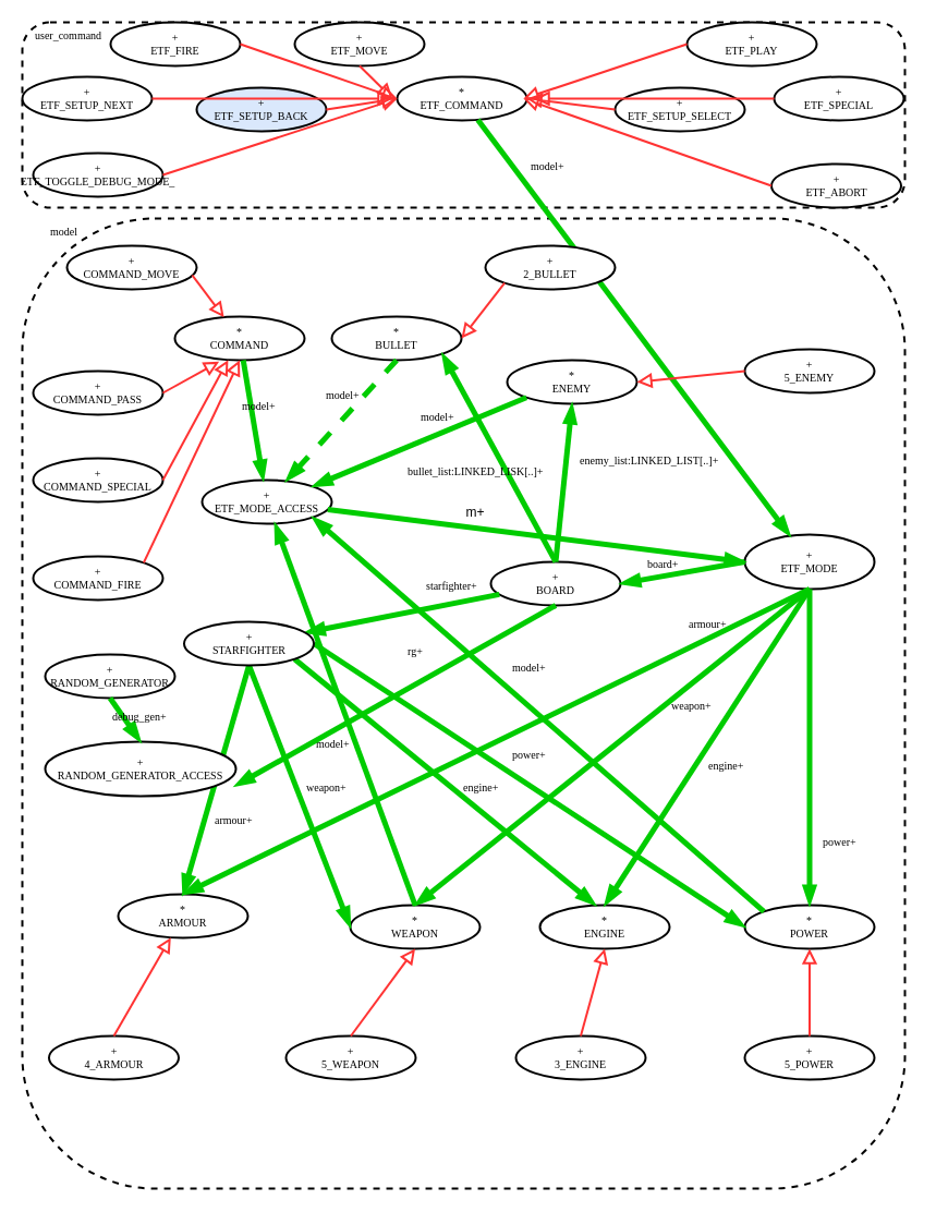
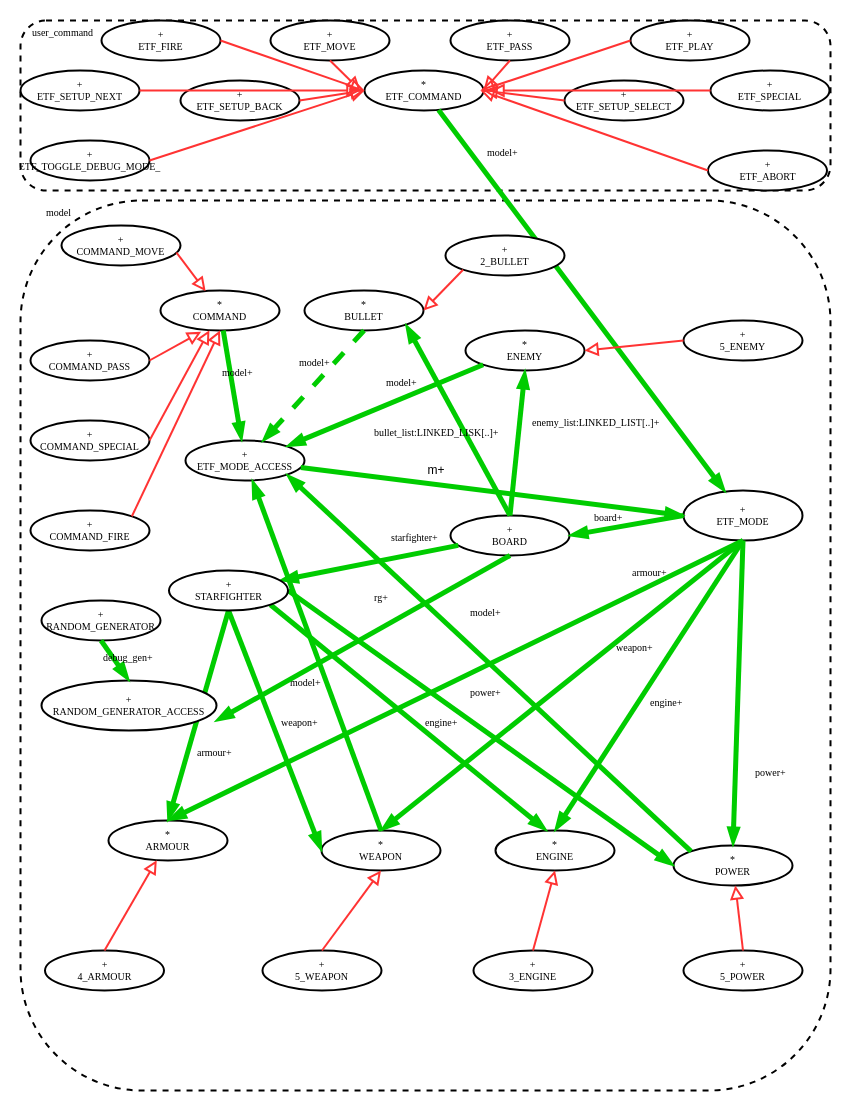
+ <mxCell id="9" value="+&lt;br&gt;ETF_PASS" style="ellipse;whiteSpace=wrap;html=1;rounded=1;fontSize=10;fontFamily=Verdena;strokeWidth=2;" parent="1" vertex="1"><mxGeometry x="450" y="20" width="119" height="40" as="geometry" /></mxCell>
+ <mxCell id="79" value="" style="endArrow=block;html=1;strokeColor=#FF3333;strokeWidth=2;endFill=0;endSize=9;entryX=1;entryY=0.5;entryDx=0;entryDy=0;exitX=0.5;exitY=1;exitDx=0;exitDy=0;" parent="1" source="9" target="14" edge="1"><mxGeometry width="50" height="50" relative="1" as="geometry"><mxPoint x="440" y="40" as="sourcePoint" /><mxPoint x="430" y="150" as="targetPoint" /></mxGeometry></mxCell>
- <mxCell id="12" value="&lt;div&gt;+&lt;/div&gt;&lt;div&gt;ETF_SETUP_BACK&lt;/div&gt;" style="ellipse;whiteSpace=wrap;html=1;rounded=1;fontSize=10;fontFamily=Verdena;strokeWidth=2;fillColor=#dae8fc;" parent="1" vertex="1"><mxGeometry x="180" y="80" width="119" height="40" as="geometry" /></mxCell>
+ <mxCell id="12" value="&lt;div&gt;+&lt;/div&gt;&lt;div&gt;ETF_SETUP_BACK&lt;/div&gt;" style="ellipse;whiteSpace=wrap;html=1;rounded=1;fontSize=10;fontFamily=Verdena;strokeWidth=2;" parent="1" vertex="1"><mxGeometry x="180" y="80" width="119" height="40" as="geometry" /></mxCell>
- <mxCell id="98" value="+&lt;br&gt;2_BULLET" style="ellipse;whiteSpace=wrap;html=1;rounded=1;fontSize=10;fontFamily=Verdena;strokeWidth=2;" parent="1" vertex="1"><mxGeometry x="445" y="225" width="119" height="40" as="geometry" /></mxCell>
+ <mxCell id="98" value="+&lt;br&gt;2_BULLET" style="ellipse;whiteSpace=wrap;html=1;rounded=1;fontSize=10;fontFamily=Verdena;strokeWidth=2;" parent="1" vertex="1"><mxGeometry x="445" y="235" width="119" height="40" as="geometry" /></mxCell>
- <mxCell id="47" value="*&lt;br&gt;POWER" style="ellipse;whiteSpace=wrap;html=1;rounded=1;fontSize=10;fontFamily=Verdena;strokeWidth=2;" parent="1" vertex="1"><mxGeometry x="683" y="830" width="119" height="40" as="geometry" /></mxCell>
+ <mxCell id="47" value="*&lt;br&gt;POWER" style="ellipse;whiteSpace=wrap;html=1;rounded=1;fontSize=10;fontFamily=Verdena;strokeWidth=2;" parent="1" vertex="1"><mxGeometry x="673" y="845" width="119" height="40" as="geometry" /></mxCell>
